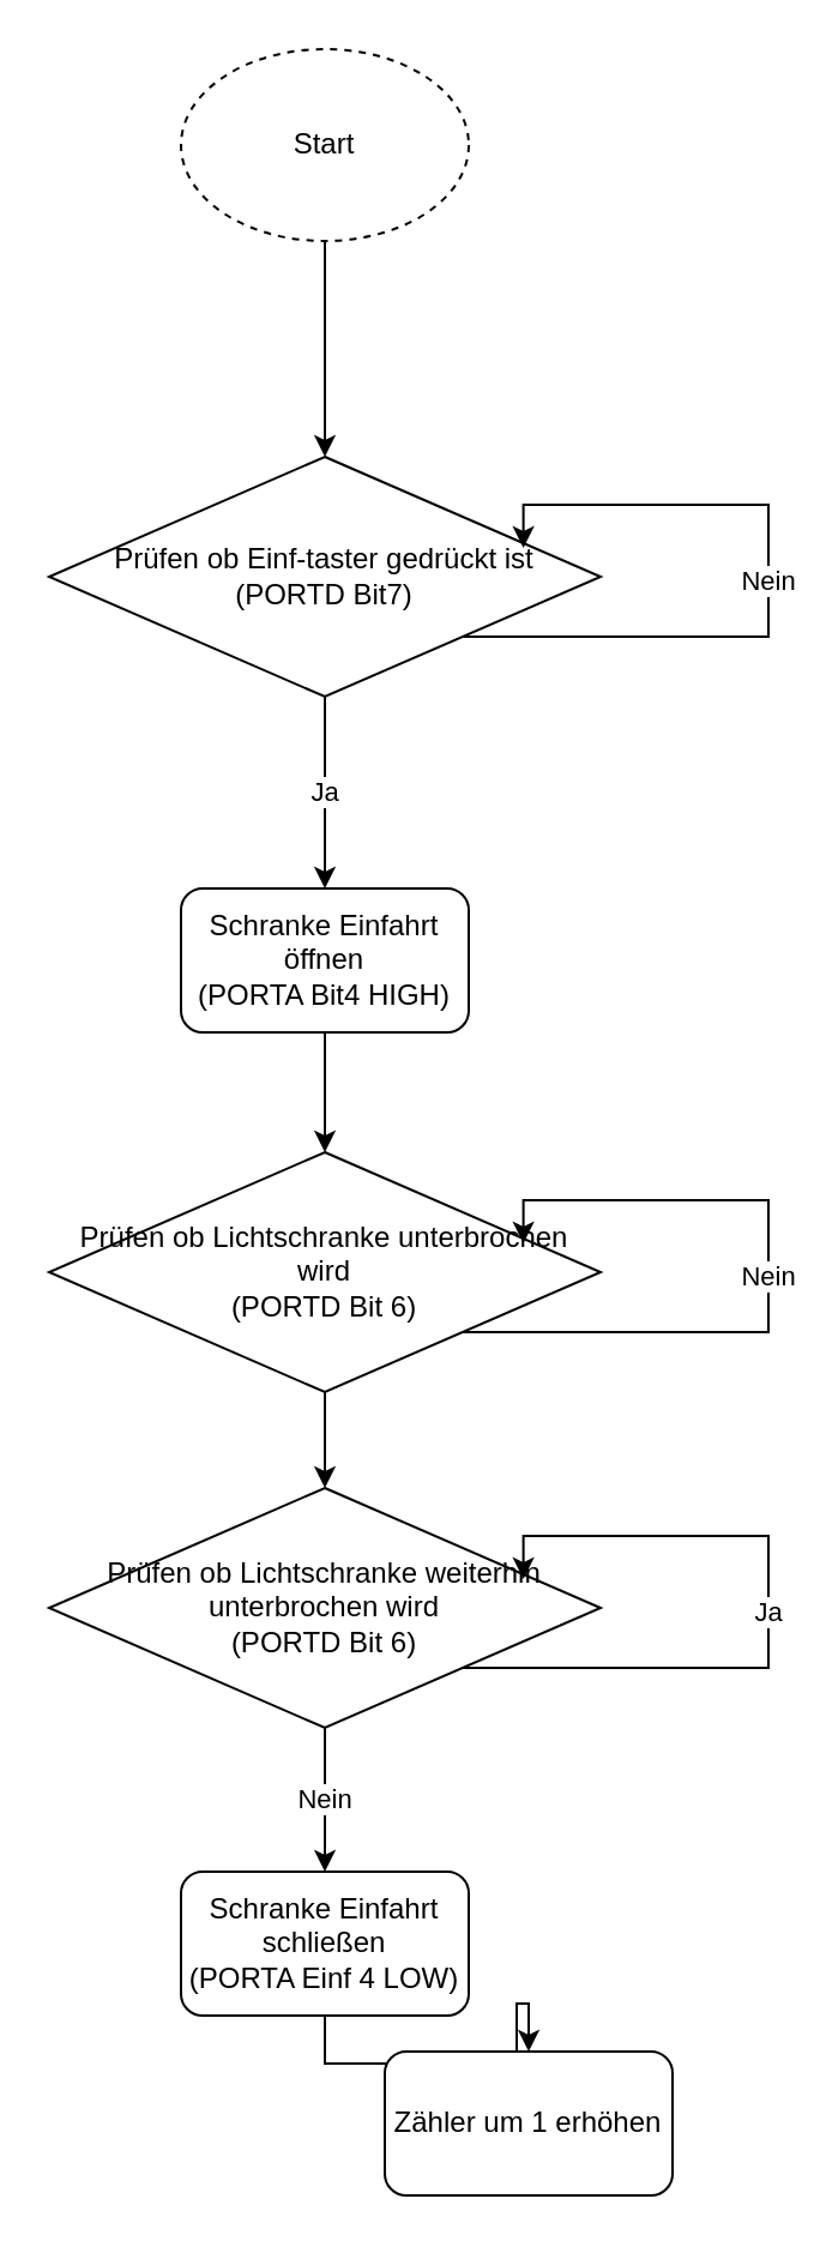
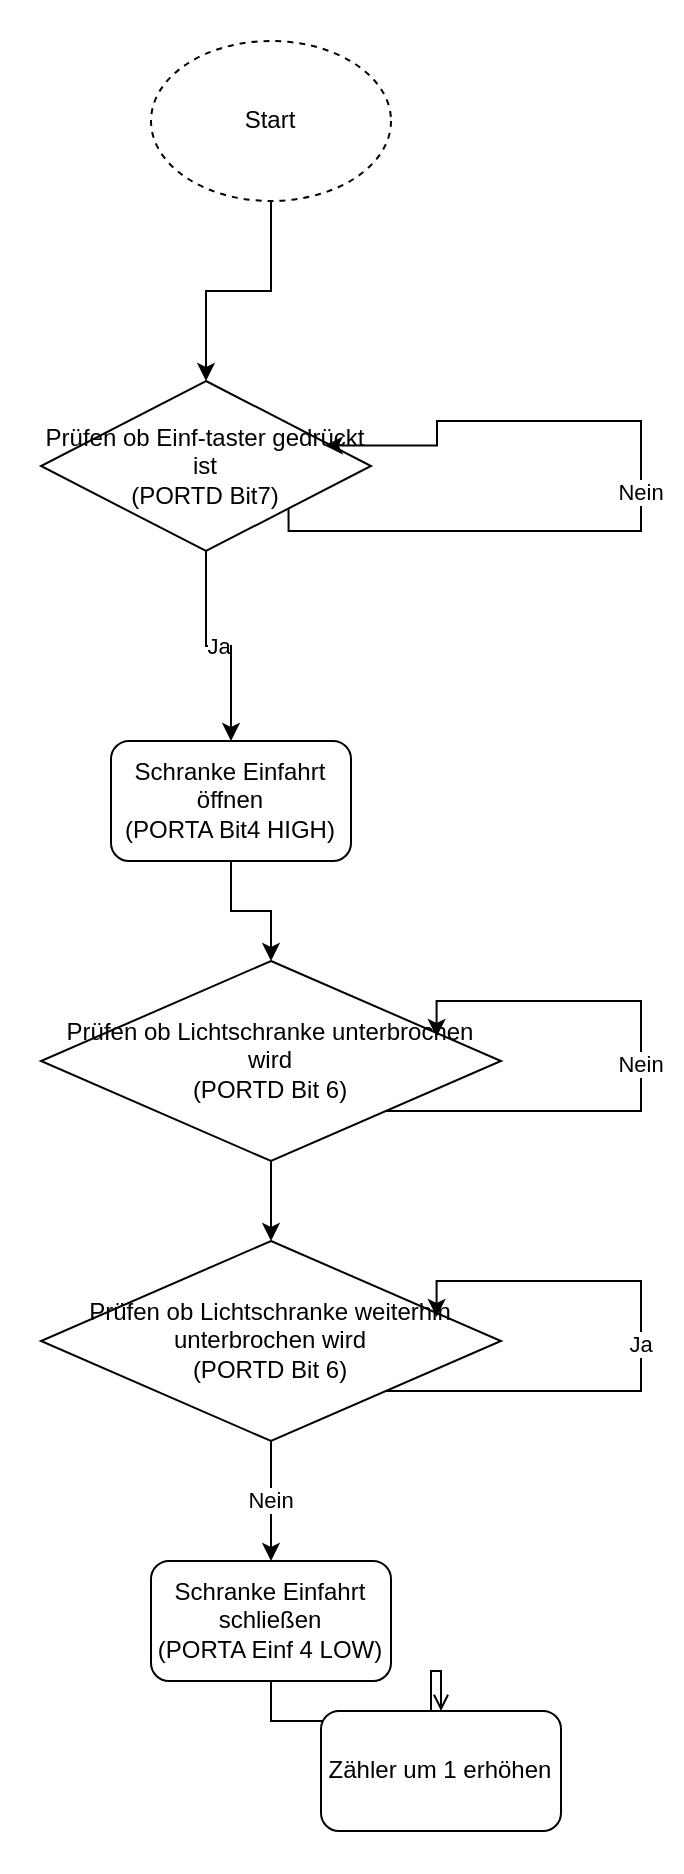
- <mxCell id="5" value="Prüfen ob Einf-taster gedrückt ist&lt;br&gt;(PORTD Bit7)" style="rhombus;whiteSpace=wrap;html=1;" parent="1" vertex="1"><mxGeometry x="20" y="190" width="230" height="100" as="geometry" /></mxCell>
+ <mxCell id="5" value="Prüfen ob Einf-taster gedrückt ist&lt;br&gt;(PORTD Bit7)" style="rhombus;whiteSpace=wrap;html=1;" parent="1" vertex="1"><mxGeometry x="20" y="190" width="165" height="85" as="geometry" /></mxCell>
- <mxCell id="7" value="Schranke Einfahrt öffnen&lt;br&gt;(PORTA Bit4 HIGH)" style="rounded=1;whiteSpace=wrap;html=1;" parent="1" vertex="1"><mxGeometry x="75" y="370" width="120" height="60" as="geometry" /></mxCell>
+ <mxCell id="7" value="Schranke Einfahrt öffnen&lt;br&gt;(PORTA Bit4 HIGH)" style="rounded=1;whiteSpace=wrap;html=1;" parent="1" vertex="1"><mxGeometry x="55" y="370" width="120" height="60" as="geometry" /></mxCell>
- <mxCell id="8" value="" style="edgeStyle=orthogonalEdgeStyle;rounded=0;orthogonalLoop=1;jettySize=auto;html=1;" parent="1" source="9" target="10" edge="1"><mxGeometry relative="1" as="geometry" /></mxCell>
+ <mxCell id="8" value="" style="edgeStyle=orthogonalEdgeStyle;rounded=0;orthogonalLoop=1;jettySize=auto;html=1;endArrow=open;" parent="1" source="9" target="10" edge="1"><mxGeometry relative="1" as="geometry" /></mxCell>
